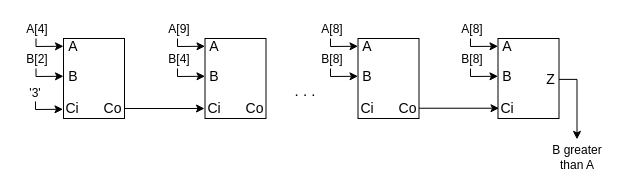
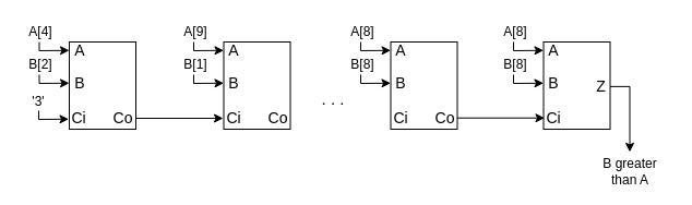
- <mxCell id="20" value="B[4]" style="text;html=1;align=center;verticalAlign=middle;whiteSpace=wrap;rounded=0;" vertex="1" parent="1"><mxGeometry x="164" y="50" width="30" height="18" as="geometry" /></mxCell>
+ <mxCell id="20" value="B[1]" style="text;html=1;align=center;verticalAlign=middle;whiteSpace=wrap;rounded=0;" vertex="1" parent="1"><mxGeometry x="164" y="50" width="30" height="18" as="geometry" /></mxCell>
